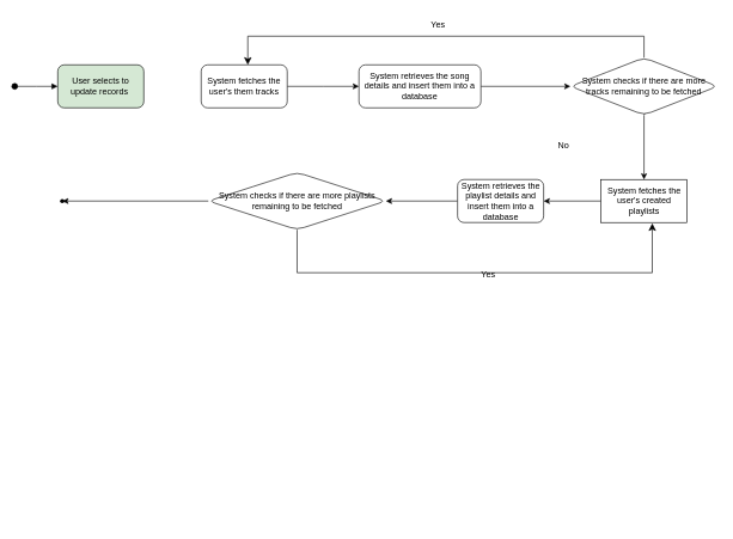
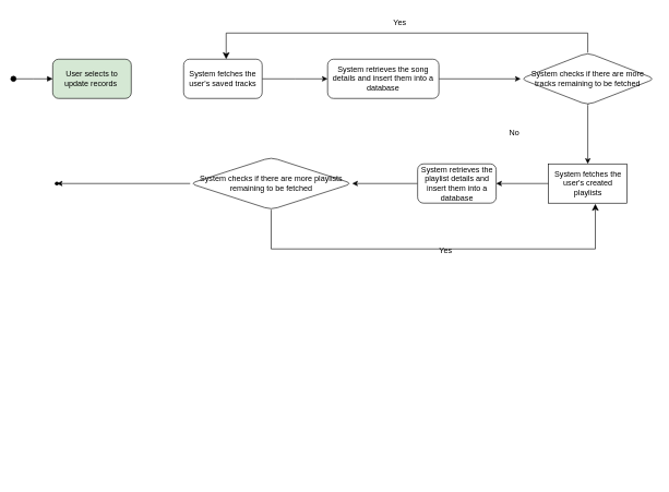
- <mxCell id="5" value="System fetches the user's them tracks" style="whiteSpace=wrap;html=1;rounded=1;" parent="1" vertex="1"><mxGeometry x="280" y="90" width="120" height="60" as="geometry" /></mxCell>
+ <mxCell id="5" value="System fetches the user's saved tracks" style="whiteSpace=wrap;html=1;rounded=1;" parent="1" vertex="1"><mxGeometry x="280" y="90" width="120" height="60" as="geometry" /></mxCell>
